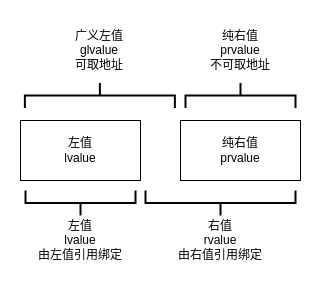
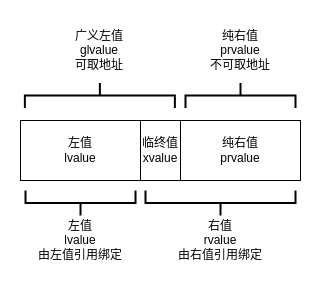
+ <mxCell id="2" value="临终值&lt;br&gt;xvalue" style="rounded=0;whiteSpace=wrap;html=1;" parent="1" vertex="1"><mxGeometry x="140" y="120" width="40" height="60" as="geometry" /></mxCell>
